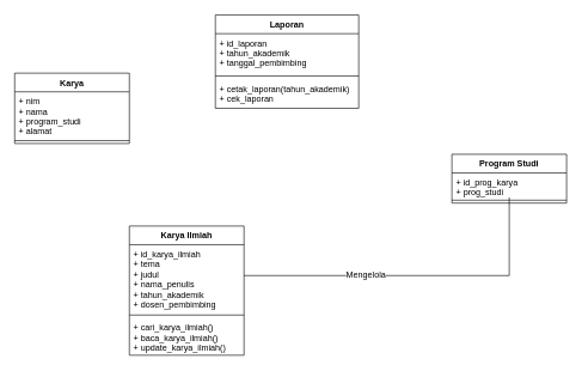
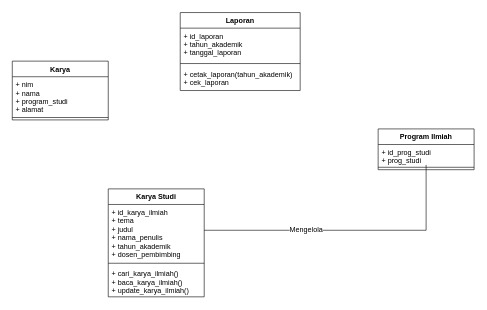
- <mxCell id="7" value="+ id_laporan&#10;+ tahun_akademik&#10;+ tanggal_pembimbing" style="text;strokeColor=none;fillColor=none;align=left;verticalAlign=top;spacingLeft=4;spacingRight=4;overflow=hidden;rotatable=0;points=[[0,0.5],[1,0.5]];portConstraint=eastwest;" parent="6" vertex="1"><mxGeometry y="26" width="200" height="54" as="geometry" /></mxCell>
+ <mxCell id="7" value="+ id_laporan&#10;+ tahun_akademik&#10;+ tanggal_laporan" style="text;strokeColor=none;fillColor=none;align=left;verticalAlign=top;spacingLeft=4;spacingRight=4;overflow=hidden;rotatable=0;points=[[0,0.5],[1,0.5]];portConstraint=eastwest;" parent="6" vertex="1"><mxGeometry y="26" width="200" height="54" as="geometry" /></mxCell>
- <mxCell id="13" value="Program Studi" style="swimlane;fontStyle=1;align=center;verticalAlign=top;childLayout=stackLayout;horizontal=1;startSize=26;horizontalStack=0;resizeParent=1;resizeParentMax=0;resizeLast=0;collapsible=1;marginBottom=0;" parent="1" vertex="1"><mxGeometry x="630" y="214" width="160" height="68" as="geometry" /></mxCell>
+ <mxCell id="13" value="Program Ilmiah" style="swimlane;fontStyle=1;align=center;verticalAlign=top;childLayout=stackLayout;horizontal=1;startSize=26;horizontalStack=0;resizeParent=1;resizeParentMax=0;resizeLast=0;collapsible=1;marginBottom=0;" parent="1" vertex="1"><mxGeometry x="630" y="214" width="160" height="68" as="geometry" /></mxCell>
- <mxCell id="14" value="+ id_prog_karya&#10;+ prog_studi" style="text;strokeColor=none;fillColor=none;align=left;verticalAlign=top;spacingLeft=4;spacingRight=4;overflow=hidden;rotatable=0;points=[[0,0.5],[1,0.5]];portConstraint=eastwest;" parent="13" vertex="1"><mxGeometry y="26" width="160" height="34" as="geometry" /></mxCell>
+ <mxCell id="14" value="+ id_prog_studi&#10;+ prog_studi" style="text;strokeColor=none;fillColor=none;align=left;verticalAlign=top;spacingLeft=4;spacingRight=4;overflow=hidden;rotatable=0;points=[[0,0.5],[1,0.5]];portConstraint=eastwest;" parent="13" vertex="1"><mxGeometry y="26" width="160" height="34" as="geometry" /></mxCell>
- <mxCell id="2" value="Karya Ilmiah" style="swimlane;fontStyle=1;align=center;verticalAlign=top;childLayout=stackLayout;horizontal=1;startSize=26;horizontalStack=0;resizeParent=1;resizeParentMax=0;resizeLast=0;collapsible=1;marginBottom=0;" parent="1" vertex="1"><mxGeometry x="180" y="314" width="160" height="180" as="geometry" /></mxCell>
+ <mxCell id="2" value="Karya Studi" style="swimlane;fontStyle=1;align=center;verticalAlign=top;childLayout=stackLayout;horizontal=1;startSize=26;horizontalStack=0;resizeParent=1;resizeParentMax=0;resizeLast=0;collapsible=1;marginBottom=0;" parent="1" vertex="1"><mxGeometry x="180" y="314" width="160" height="180" as="geometry" /></mxCell>
